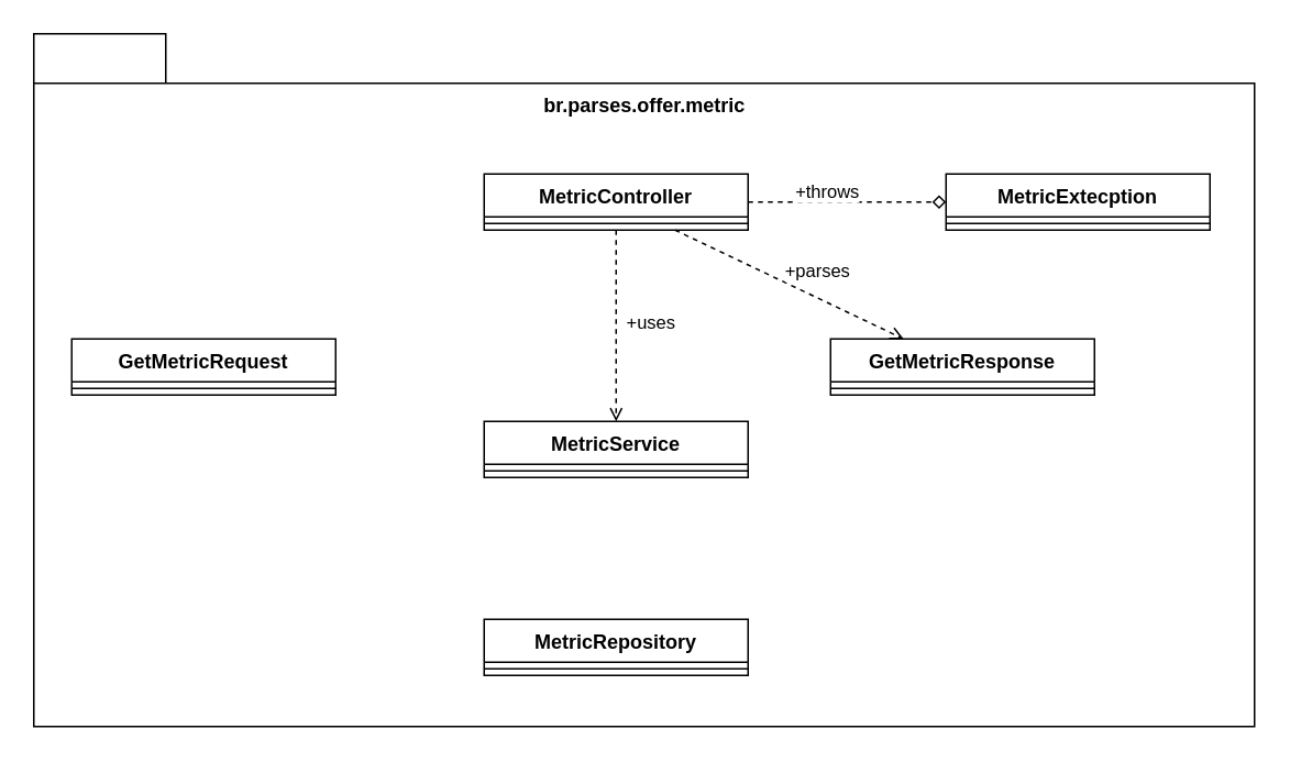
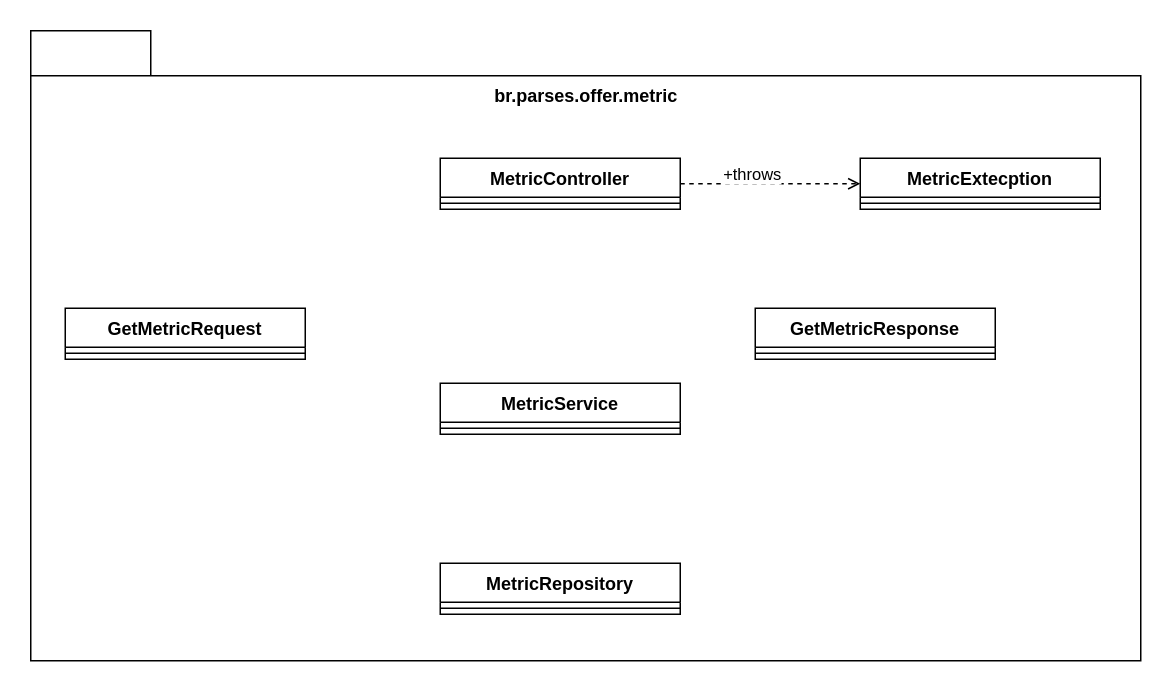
- <mxCell id="3" value="" style="edgeStyle=none;html=1;fontColor=#000000;endArrow=diamond;endFill=0;dashed=1;" edge="1" parent="1" source="9" target="13"><mxGeometry relative="1" as="geometry" /></mxCell>
+ <mxCell id="3" value="" style="edgeStyle=none;html=1;fontColor=#000000;endArrow=open;endFill=0;dashed=1;" edge="1" parent="1" source="9" target="13"><mxGeometry relative="1" as="geometry" /></mxCell>
- <mxCell id="7" value="" style="edgeStyle=none;html=1;dashed=1;fontColor=#000000;endArrow=open;endFill=0;" edge="1" parent="1" source="9" target="17"><mxGeometry relative="1" as="geometry" /></mxCell>
- <mxCell id="8" value="+parses" style="edgeLabel;html=1;align=center;verticalAlign=middle;resizable=0;points=[];fontColor=#000000;" vertex="1" connectable="0" parent="7"><mxGeometry x="-0.027" y="2" relative="1" as="geometry"><mxPoint x="17" y="-6" as="offset" /></mxGeometry></mxCell>
- <mxCell id="5" style="edgeStyle=none;html=1;dashed=1;fontColor=#000000;endArrow=open;endFill=0;" edge="1" parent="1" source="9" target="11"><mxGeometry relative="1" as="geometry" /></mxCell>
- <mxCell id="6" value="+uses" style="edgeLabel;html=1;align=center;verticalAlign=middle;resizable=0;points=[];fontColor=#000000;" vertex="1" connectable="0" parent="5"><mxGeometry x="0.162" relative="1" as="geometry"><mxPoint x="20" y="-12" as="offset" /></mxGeometry></mxCell>
